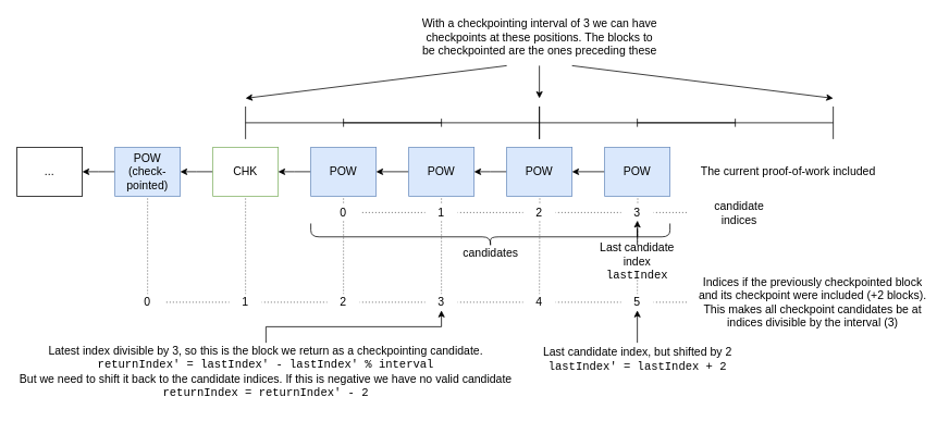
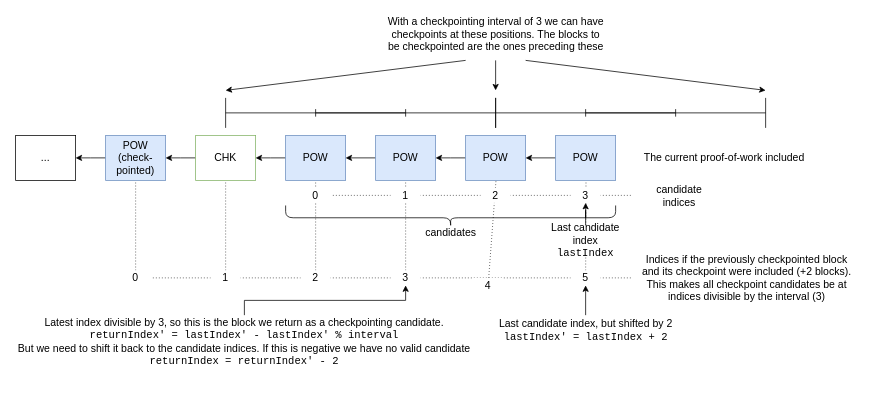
- <mxCell id="42" value="4" style="text;html=1;strokeColor=none;align=center;verticalAlign=middle;whiteSpace=wrap;rounded=0;fontSize=14;labelBackgroundColor=none;fillColor=#ffffff;" vertex="1" parent="1"><mxGeometry x="640" y="360" width="40" height="20" as="geometry" /></mxCell>
+ <mxCell id="42" value="4" style="text;html=1;strokeColor=none;align=center;verticalAlign=middle;whiteSpace=wrap;rounded=0;fontSize=14;labelBackgroundColor=none;fillColor=#ffffff;" vertex="1" parent="1"><mxGeometry x="630" y="370" width="40" height="20" as="geometry" /></mxCell>
